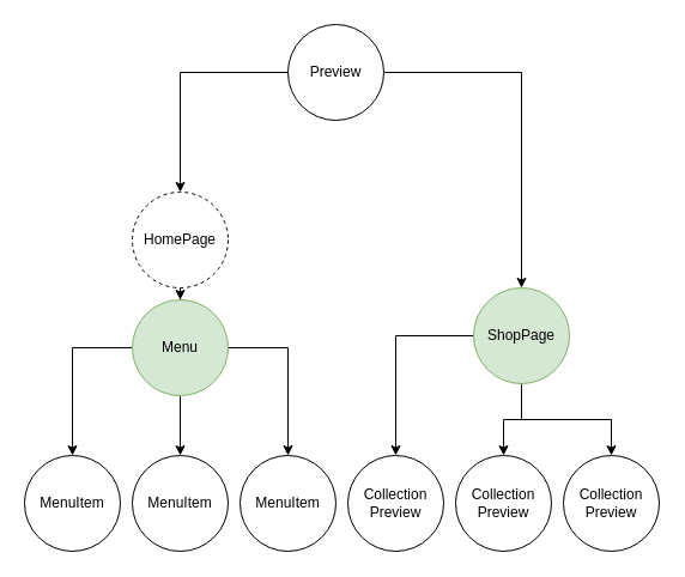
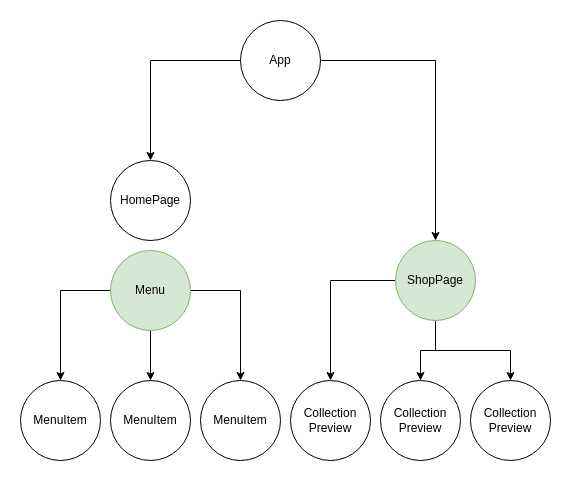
- <mxCell id="4" value="Preview" style="ellipse;whiteSpace=wrap;html=1;aspect=fixed;" vertex="1" parent="1"><mxGeometry x="240" y="20" width="80" height="80" as="geometry" /></mxCell>
+ <mxCell id="4" value="App" style="ellipse;whiteSpace=wrap;html=1;aspect=fixed;" vertex="1" parent="1"><mxGeometry x="240" y="20" width="80" height="80" as="geometry" /></mxCell>
- <mxCell id="6" value="HomePage" style="ellipse;whiteSpace=wrap;html=1;aspect=fixed;dashed=1;" vertex="1" parent="1"><mxGeometry x="110" y="160" width="80" height="80" as="geometry" /></mxCell>
+ <mxCell id="6" value="HomePage" style="ellipse;whiteSpace=wrap;html=1;aspect=fixed;" vertex="1" parent="1"><mxGeometry x="110" y="160" width="80" height="80" as="geometry" /></mxCell>
- <mxCell id="5" value="" style="edgeStyle=orthogonalEdgeStyle;rounded=0;orthogonalLoop=1;jettySize=auto;html=1;" edge="1" parent="1" source="6" target="10"><mxGeometry relative="1" as="geometry" /></mxCell>
